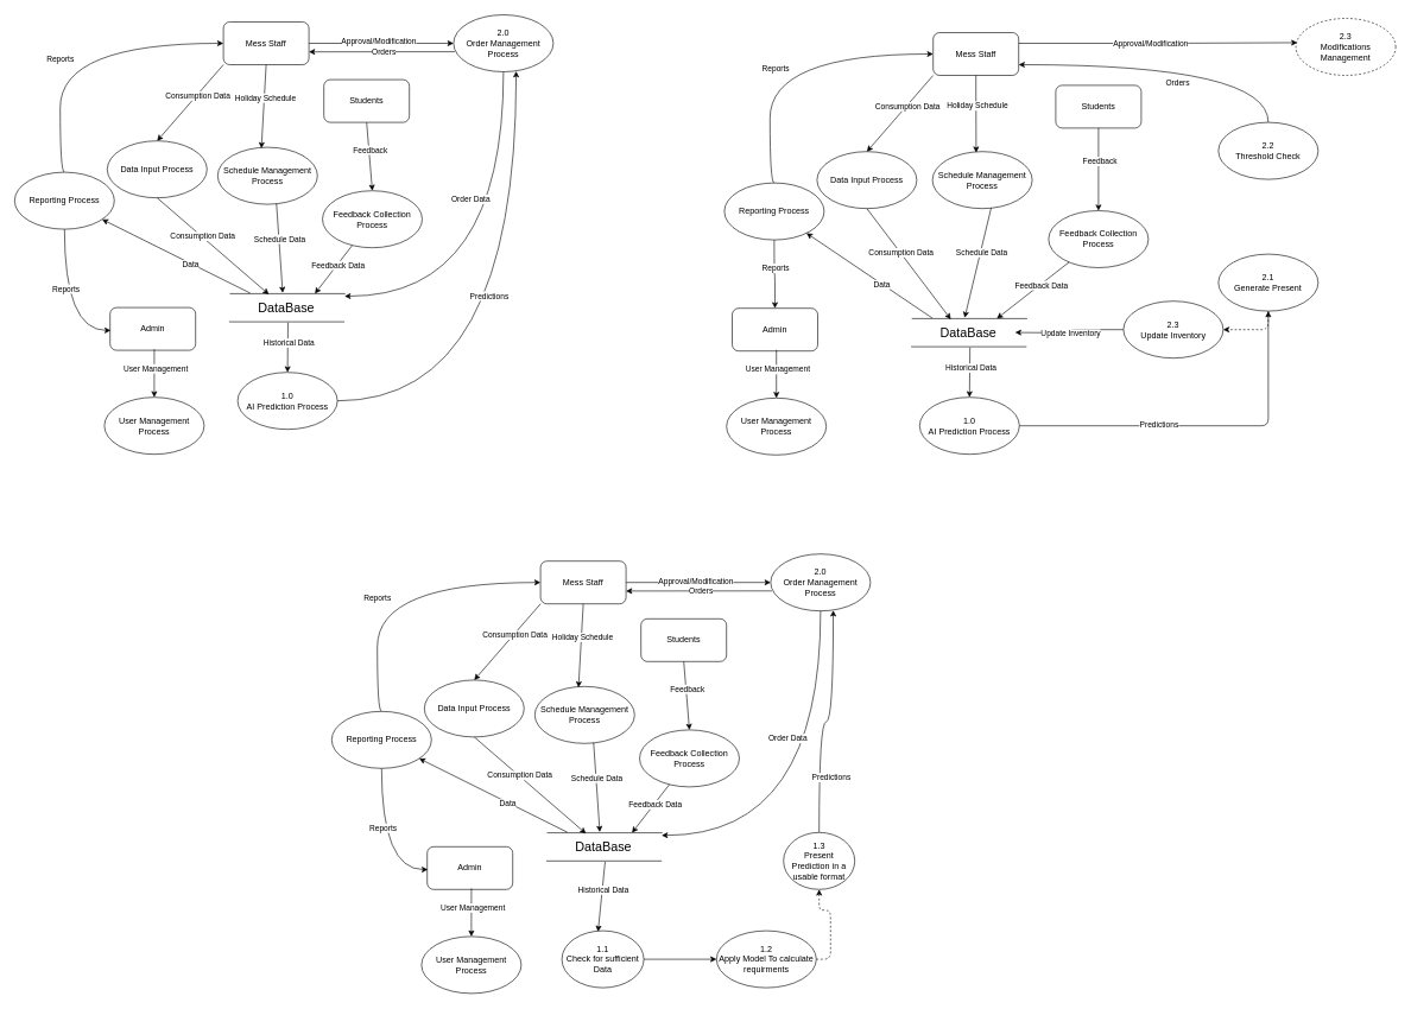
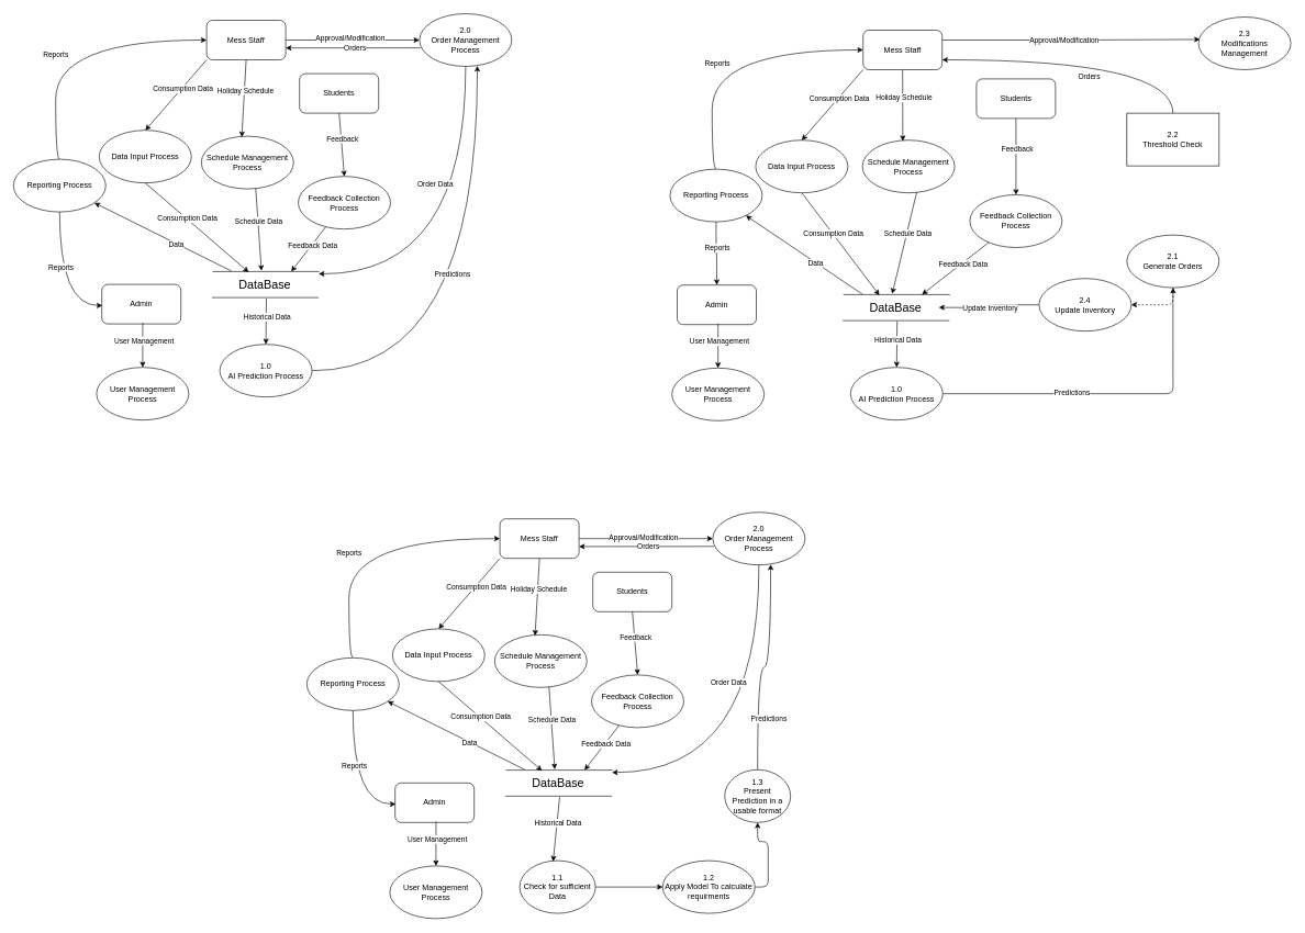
- <mxCell id="89" value="2.3&lt;br&gt;Modifications Management" style="ellipse;whiteSpace=wrap;html=1;rounded=1;dashed=1;" vertex="1" parent="1"><mxGeometry x="1818" y="25" width="140" height="80" as="geometry" /></mxCell>
+ <mxCell id="89" value="2.3&lt;br&gt;Modifications Management" style="ellipse;whiteSpace=wrap;html=1;rounded=1;" vertex="1" parent="1"><mxGeometry x="1818" y="25" width="140" height="80" as="geometry" /></mxCell>
- <mxCell id="88" value="2.2&lt;br&gt;Threshold Check" style="ellipse;whiteSpace=wrap;html=1;rounded=1;" vertex="1" parent="1"><mxGeometry x="1709.26" y="171" width="140" height="80" as="geometry" /></mxCell>
+ <mxCell id="88" value="2.2&lt;br&gt;Threshold Check" style="whiteSpace=wrap;html=1;rounded=0;" vertex="1" parent="1"><mxGeometry x="1709.26" y="171" width="140" height="80" as="geometry" /></mxCell>
- <mxCell id="87" value="2.1&lt;br&gt;&lt;div&gt;Generate Present&lt;br&gt;&lt;/div&gt;" style="ellipse;whiteSpace=wrap;html=1;rounded=1;" vertex="1" parent="1"><mxGeometry x="1709.26" y="356" width="140" height="80" as="geometry" /></mxCell>
+ <mxCell id="87" value="2.1&lt;br&gt;&lt;div&gt;Generate Orders&lt;br&gt;&lt;/div&gt;" style="ellipse;whiteSpace=wrap;html=1;rounded=1;" vertex="1" parent="1"><mxGeometry x="1709.26" y="356" width="140" height="80" as="geometry" /></mxCell>
- <mxCell id="92" value="2.3&lt;br&gt;Update Inventory" style="ellipse;whiteSpace=wrap;html=1;rounded=1;" vertex="1" parent="1"><mxGeometry x="1576" y="422" width="140" height="80" as="geometry" /></mxCell>
+ <mxCell id="92" value="2.4&lt;br&gt;Update Inventory" style="ellipse;whiteSpace=wrap;html=1;rounded=1;" vertex="1" parent="1"><mxGeometry x="1576" y="422" width="140" height="80" as="geometry" /></mxCell>
- <mxCell id="137" style="edgeStyle=orthogonalEdgeStyle;rounded=1;orthogonalLoop=1;jettySize=auto;html=1;entryX=0.5;entryY=1;entryDx=0;entryDy=0;exitX=1;exitY=0.5;exitDx=0;exitDy=0;dashed=1;" edge="1" parent="1" source="138" target="139"><mxGeometry relative="1" as="geometry" /></mxCell>
+ <mxCell id="137" style="edgeStyle=orthogonalEdgeStyle;rounded=1;orthogonalLoop=1;jettySize=auto;html=1;entryX=0.5;entryY=1;entryDx=0;entryDy=0;exitX=1;exitY=0.5;exitDx=0;exitDy=0;" edge="1" parent="1" source="138" target="139"><mxGeometry relative="1" as="geometry" /></mxCell>
